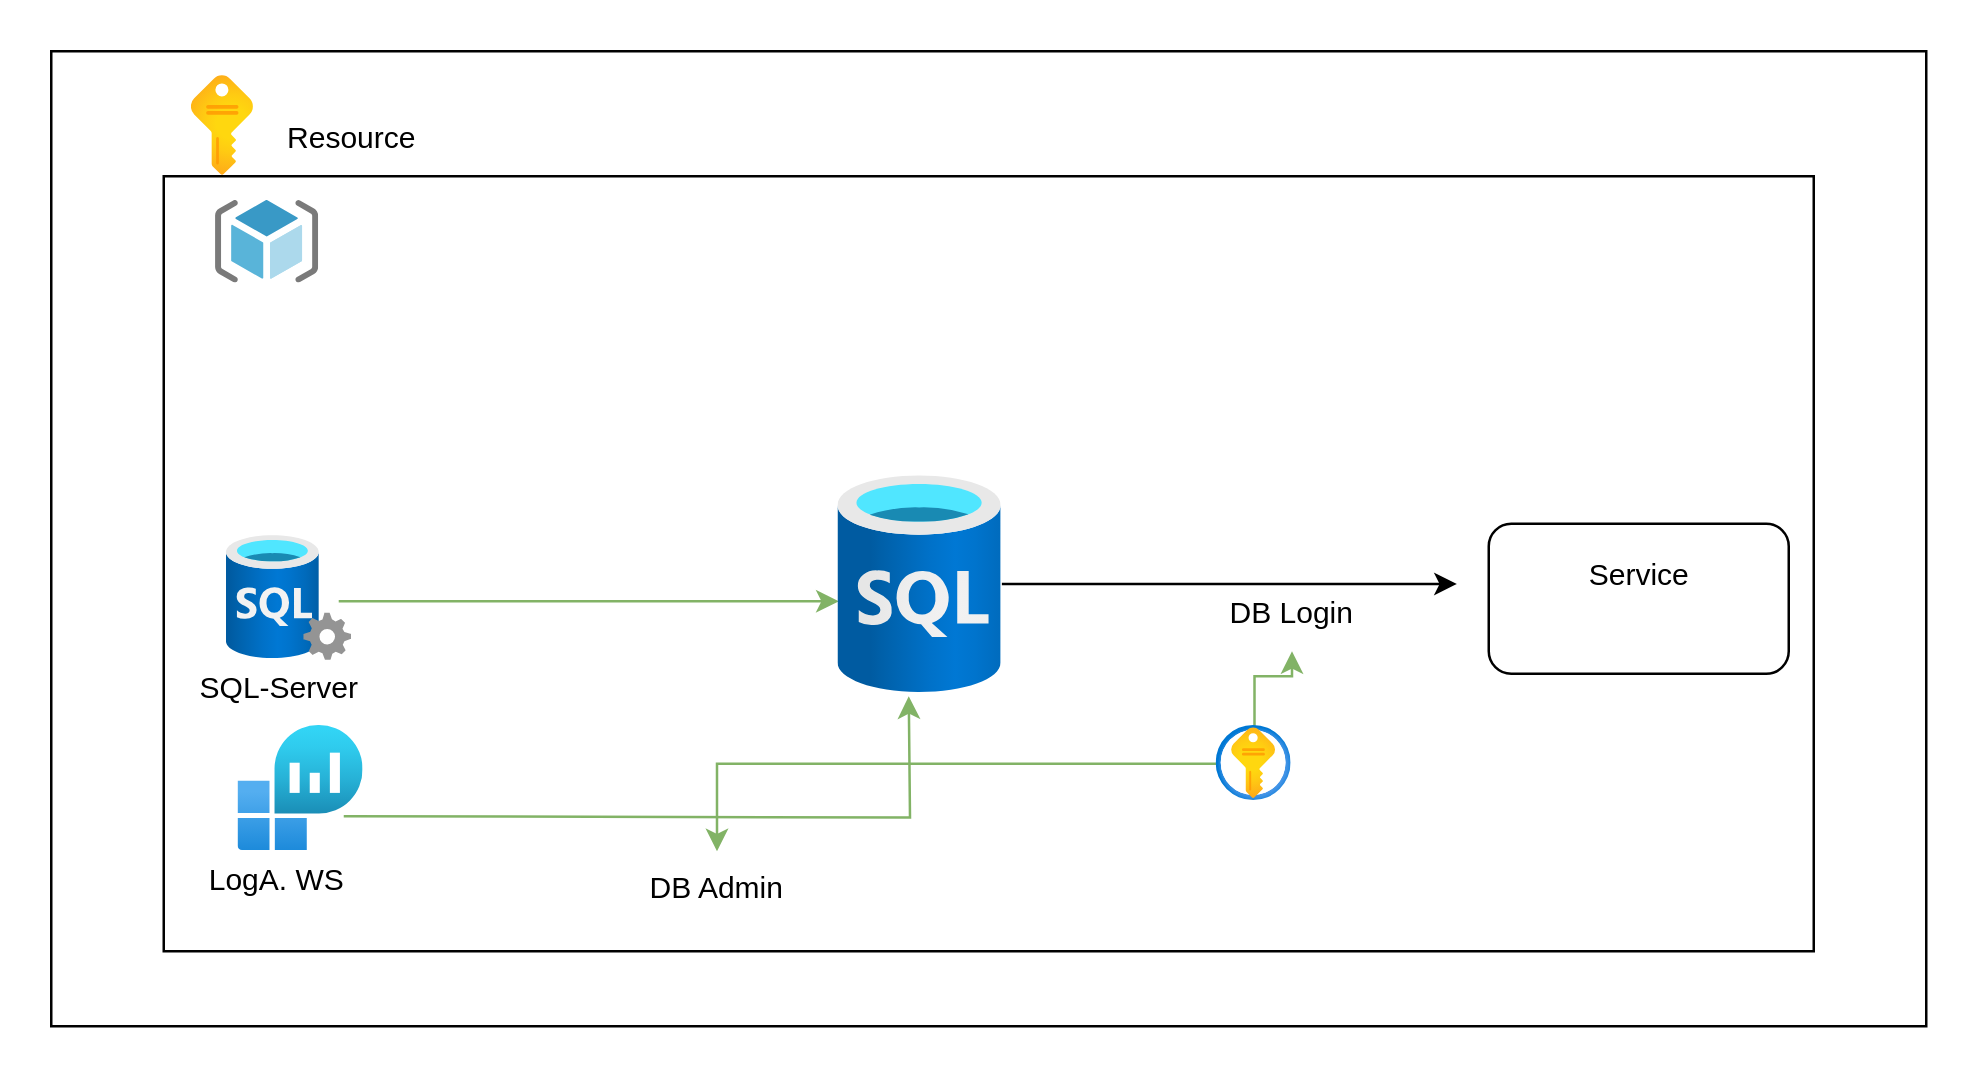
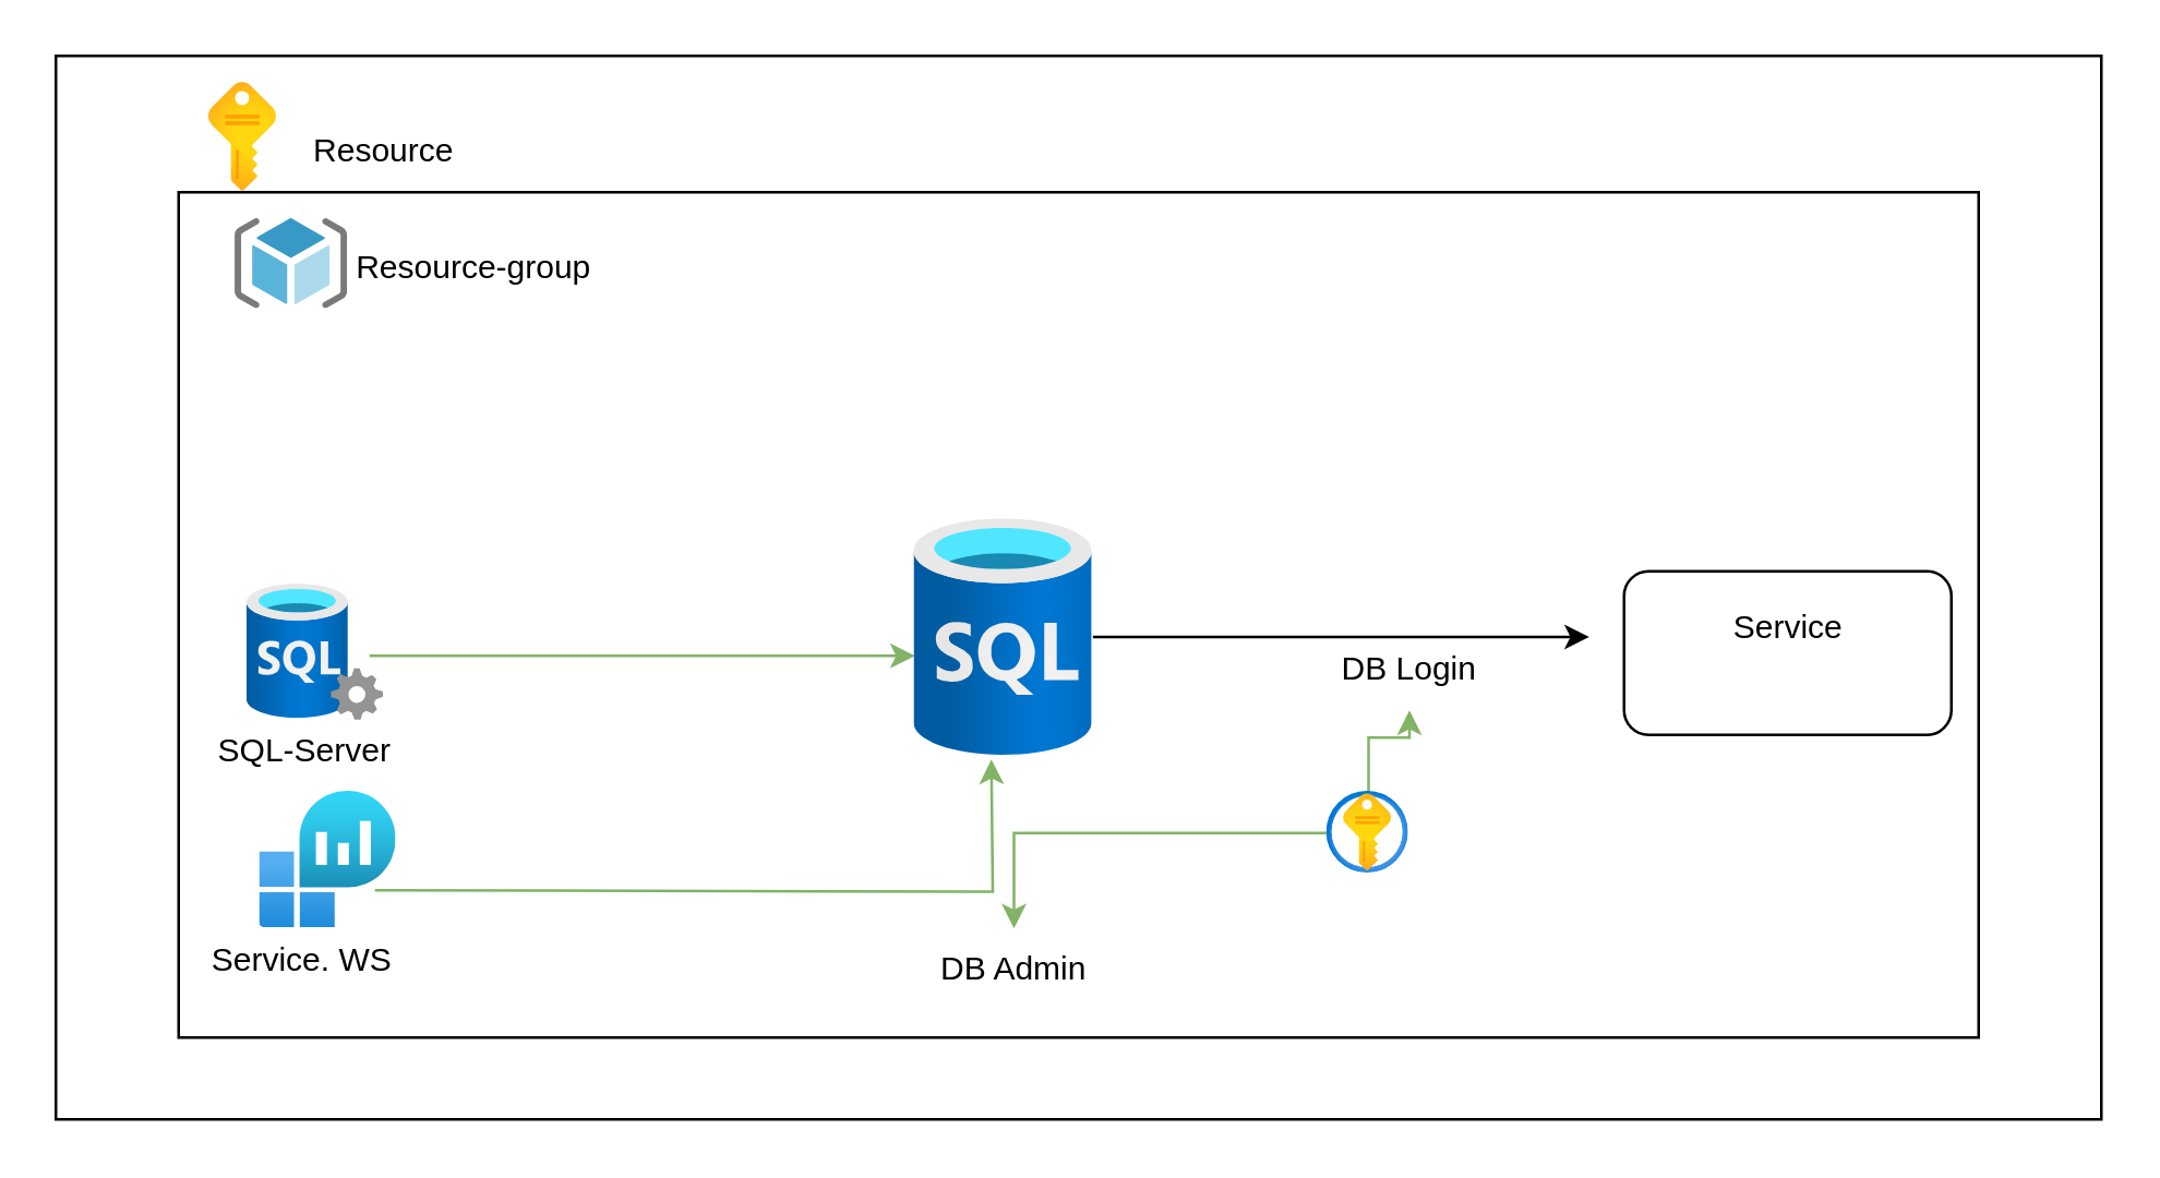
+ <mxCell id="5" value="Resource-group" style="text;html=1;strokeColor=none;fillColor=none;align=center;verticalAlign=middle;whiteSpace=wrap;rounded=0;" vertex="1" parent="1"><mxGeometry x="127.27" y="83" width="92.5" height="30" as="geometry" /></mxCell>
- <mxCell id="13" value="LogA. WS" style="text;html=1;strokeColor=none;fillColor=none;align=center;verticalAlign=middle;whiteSpace=wrap;rounded=0;" vertex="1" parent="1"><mxGeometry x="64" y="337" width="92.5" height="30" as="geometry" /></mxCell>
+ <mxCell id="13" value="Service. WS" style="text;html=1;strokeColor=none;fillColor=none;align=center;verticalAlign=middle;whiteSpace=wrap;rounded=0;" vertex="1" parent="1"><mxGeometry x="64" y="337" width="92.5" height="30" as="geometry" /></mxCell>
- <mxCell id="22" value="DB Admin" style="text;html=1;strokeColor=none;fillColor=none;align=center;verticalAlign=middle;whiteSpace=wrap;rounded=0;" vertex="1" parent="1"><mxGeometry x="240" y="340" width="92.5" height="30" as="geometry" /></mxCell>
+ <mxCell id="22" value="DB Admin" style="text;html=1;strokeColor=none;fillColor=none;align=center;verticalAlign=middle;whiteSpace=wrap;rounded=0;" vertex="1" parent="1"><mxGeometry x="325" y="340" width="92.5" height="30" as="geometry" /></mxCell>
